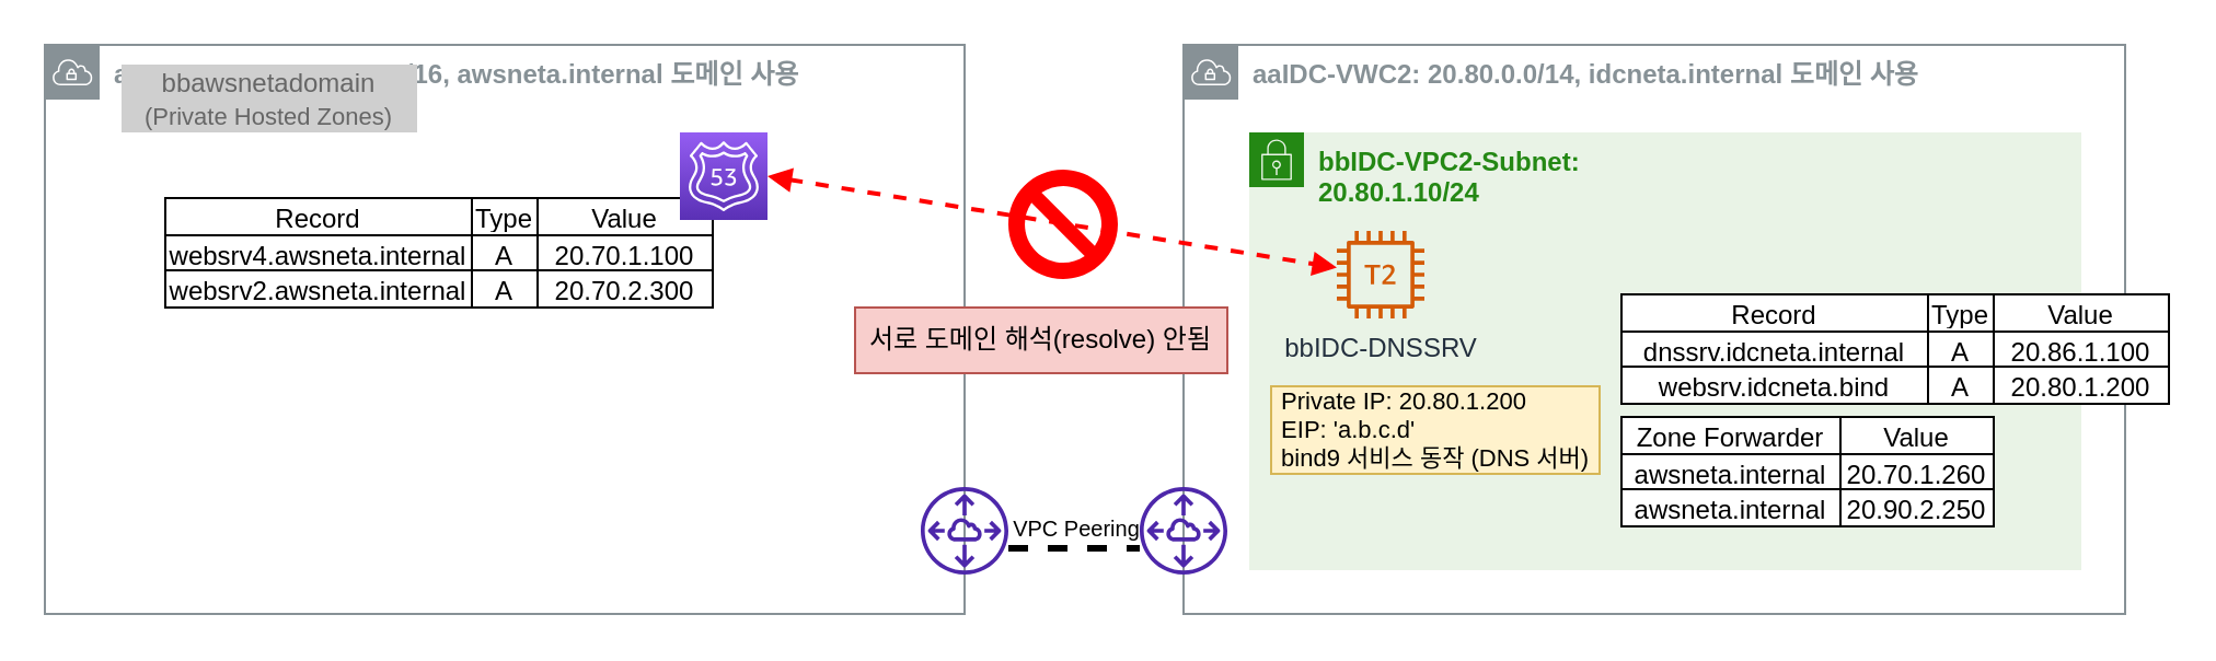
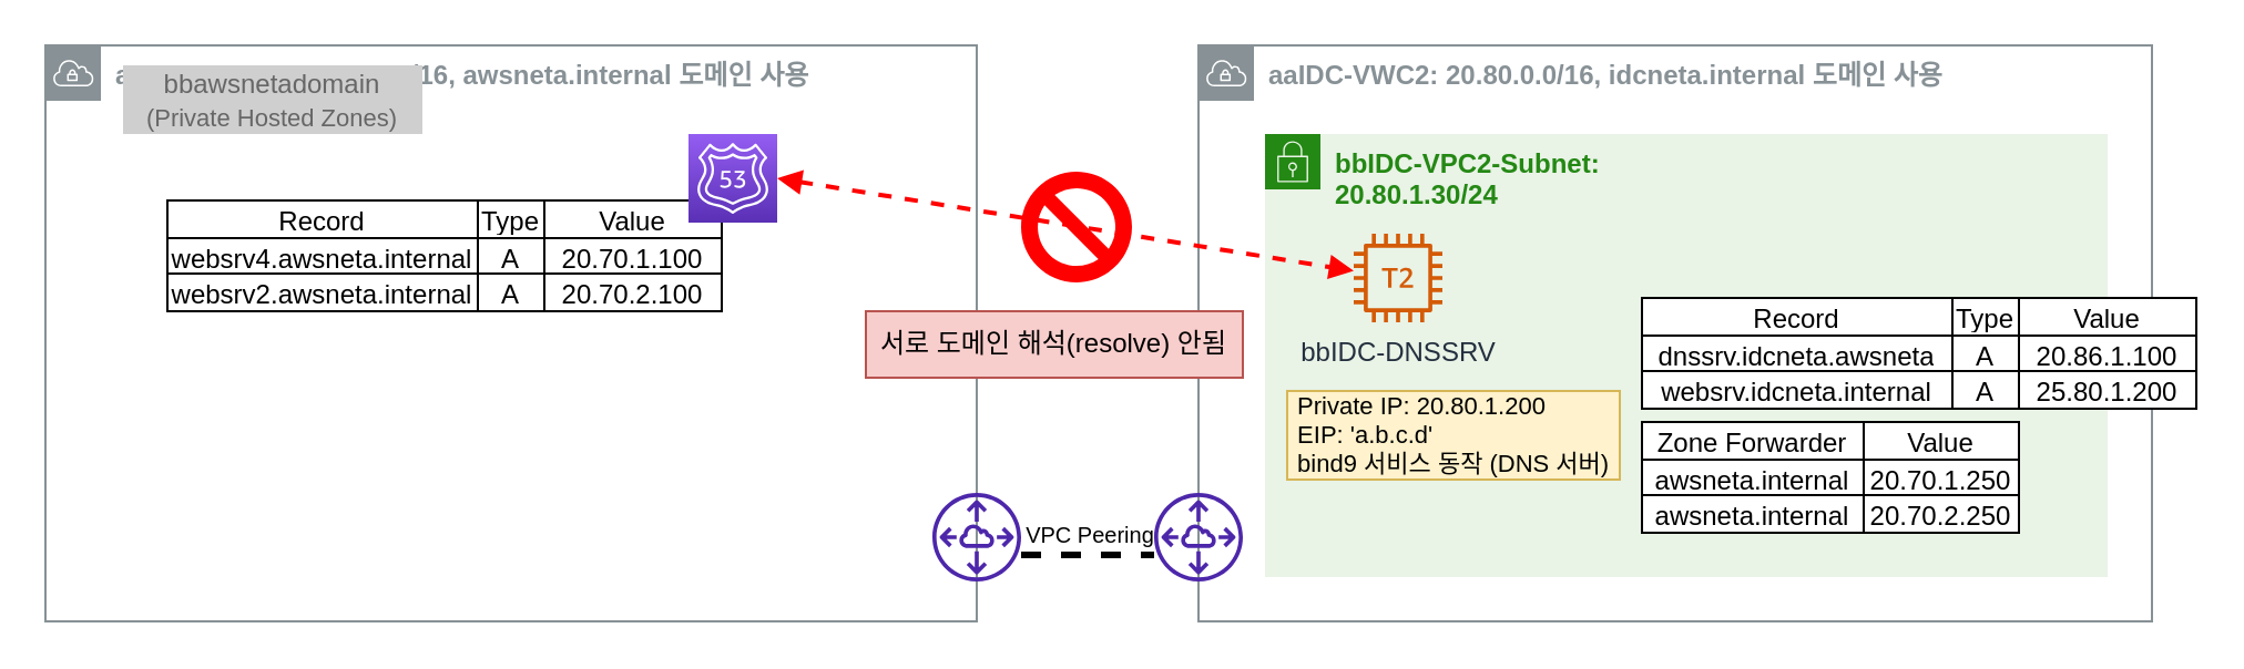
- <mxCell id="3" value="&lt;b&gt;aaIDC-VWC2: 20.80.0.0/14, idcneta.internal 도메인 사용&lt;/b&gt;" style="sketch=0;outlineConnect=0;gradientColor=none;html=1;whiteSpace=wrap;fontSize=12;fontStyle=0;shape=mxgraph.aws4.group;grIcon=mxgraph.aws4.group_vpc;strokeColor=#879196;fillColor=none;verticalAlign=top;align=left;spacingLeft=30;fontColor=#879196;dashed=0;" vertex="1" parent="1"><mxGeometry x="540" y="20" width="430" height="260" as="geometry" /></mxCell>
+ <mxCell id="3" value="&lt;b&gt;aaIDC-VWC2: 20.80.0.0/16, idcneta.internal 도메인 사용&lt;/b&gt;" style="sketch=0;outlineConnect=0;gradientColor=none;html=1;whiteSpace=wrap;fontSize=12;fontStyle=0;shape=mxgraph.aws4.group;grIcon=mxgraph.aws4.group_vpc;strokeColor=#879196;fillColor=none;verticalAlign=top;align=left;spacingLeft=30;fontColor=#879196;dashed=0;" vertex="1" parent="1"><mxGeometry x="540" y="20" width="430" height="260" as="geometry" /></mxCell>
- <mxCell id="4" value="&lt;b&gt;bbIDC-VPC2-Subnet: &lt;br&gt;20.80.1.10/24&lt;/b&gt;" style="points=[[0,0],[0.25,0],[0.5,0],[0.75,0],[1,0],[1,0.25],[1,0.5],[1,0.75],[1,1],[0.75,1],[0.5,1],[0.25,1],[0,1],[0,0.75],[0,0.5],[0,0.25]];outlineConnect=0;gradientColor=none;html=1;whiteSpace=wrap;fontSize=12;fontStyle=0;container=1;pointerEvents=0;collapsible=0;recursiveResize=0;shape=mxgraph.aws4.group;grIcon=mxgraph.aws4.group_security_group;grStroke=0;strokeColor=#248814;fillColor=#E9F3E6;verticalAlign=top;align=left;spacingLeft=30;fontColor=#248814;dashed=0;" vertex="1" parent="1"><mxGeometry x="570" y="60" width="380" height="200" as="geometry" /></mxCell>
+ <mxCell id="4" value="&lt;b&gt;bbIDC-VPC2-Subnet: &lt;br&gt;20.80.1.30/24&lt;/b&gt;" style="points=[[0,0],[0.25,0],[0.5,0],[0.75,0],[1,0],[1,0.25],[1,0.5],[1,0.75],[1,1],[0.75,1],[0.5,1],[0.25,1],[0,1],[0,0.75],[0,0.5],[0,0.25]];outlineConnect=0;gradientColor=none;html=1;whiteSpace=wrap;fontSize=12;fontStyle=0;container=1;pointerEvents=0;collapsible=0;recursiveResize=0;shape=mxgraph.aws4.group;grIcon=mxgraph.aws4.group_security_group;grStroke=0;strokeColor=#248814;fillColor=#E9F3E6;verticalAlign=top;align=left;spacingLeft=30;fontColor=#248814;dashed=0;" vertex="1" parent="1"><mxGeometry x="570" y="60" width="380" height="200" as="geometry" /></mxCell>
- <mxCell id="32" value="20.70.2.300" style="shape=partialRectangle;html=1;whiteSpace=wrap;connectable=0;strokeColor=inherit;overflow=hidden;fillColor=none;top=0;left=0;bottom=0;right=0;pointerEvents=1;" vertex="1" parent="29"><mxGeometry x="170" width="80" height="17" as="geometry"><mxRectangle width="80" height="17" as="alternateBounds" /></mxGeometry></mxCell>
+ <mxCell id="32" value="20.70.2.100" style="shape=partialRectangle;html=1;whiteSpace=wrap;connectable=0;strokeColor=inherit;overflow=hidden;fillColor=none;top=0;left=0;bottom=0;right=0;pointerEvents=1;" vertex="1" parent="29"><mxGeometry x="170" width="80" height="17" as="geometry"><mxRectangle width="80" height="17" as="alternateBounds" /></mxGeometry></mxCell>
- <mxCell id="13" value="dnssrv.idcneta.internal" style="shape=partialRectangle;html=1;whiteSpace=wrap;connectable=0;strokeColor=inherit;overflow=hidden;fillColor=none;top=0;left=0;bottom=0;right=0;pointerEvents=1;" vertex="1" parent="12"><mxGeometry width="140" height="16" as="geometry"><mxRectangle width="140" height="16" as="alternateBounds" /></mxGeometry></mxCell>
+ <mxCell id="13" value="dnssrv.idcneta.awsneta" style="shape=partialRectangle;html=1;whiteSpace=wrap;connectable=0;strokeColor=inherit;overflow=hidden;fillColor=none;top=0;left=0;bottom=0;right=0;pointerEvents=1;" vertex="1" parent="12"><mxGeometry width="140" height="16" as="geometry"><mxRectangle width="140" height="16" as="alternateBounds" /></mxGeometry></mxCell>
- <mxCell id="17" value="websrv.idcneta.bind" style="shape=partialRectangle;html=1;whiteSpace=wrap;connectable=0;strokeColor=inherit;overflow=hidden;fillColor=none;top=0;left=0;bottom=0;right=0;pointerEvents=1;" vertex="1" parent="16"><mxGeometry width="140" height="17" as="geometry"><mxRectangle width="140" height="17" as="alternateBounds" /></mxGeometry></mxCell>
+ <mxCell id="17" value="websrv.idcneta.internal" style="shape=partialRectangle;html=1;whiteSpace=wrap;connectable=0;strokeColor=inherit;overflow=hidden;fillColor=none;top=0;left=0;bottom=0;right=0;pointerEvents=1;" vertex="1" parent="16"><mxGeometry width="140" height="17" as="geometry"><mxRectangle width="140" height="17" as="alternateBounds" /></mxGeometry></mxCell>
- <mxCell id="19" value="20.80.1.200" style="shape=partialRectangle;html=1;whiteSpace=wrap;connectable=0;strokeColor=inherit;overflow=hidden;fillColor=none;top=0;left=0;bottom=0;right=0;pointerEvents=1;" vertex="1" parent="16"><mxGeometry x="170" width="80" height="17" as="geometry"><mxRectangle width="80" height="17" as="alternateBounds" /></mxGeometry></mxCell>
+ <mxCell id="19" value="25.80.1.200" style="shape=partialRectangle;html=1;whiteSpace=wrap;connectable=0;strokeColor=inherit;overflow=hidden;fillColor=none;top=0;left=0;bottom=0;right=0;pointerEvents=1;" vertex="1" parent="16"><mxGeometry x="170" width="80" height="17" as="geometry"><mxRectangle width="80" height="17" as="alternateBounds" /></mxGeometry></mxCell>
- <mxCell id="45" value="20.70.1.260" style="shape=partialRectangle;html=1;whiteSpace=wrap;connectable=0;strokeColor=inherit;overflow=hidden;fillColor=none;top=0;left=0;bottom=0;right=0;pointerEvents=1;" vertex="1" parent="43"><mxGeometry x="100" width="70" height="16" as="geometry"><mxRectangle width="70" height="16" as="alternateBounds" /></mxGeometry></mxCell>
+ <mxCell id="45" value="20.70.1.250" style="shape=partialRectangle;html=1;whiteSpace=wrap;connectable=0;strokeColor=inherit;overflow=hidden;fillColor=none;top=0;left=0;bottom=0;right=0;pointerEvents=1;" vertex="1" parent="43"><mxGeometry x="100" width="70" height="16" as="geometry"><mxRectangle width="70" height="16" as="alternateBounds" /></mxGeometry></mxCell>
- <mxCell id="48" value="20.90.2.250" style="shape=partialRectangle;html=1;whiteSpace=wrap;connectable=0;strokeColor=inherit;overflow=hidden;fillColor=none;top=0;left=0;bottom=0;right=0;pointerEvents=1;" vertex="1" parent="46"><mxGeometry x="100" width="70" height="17" as="geometry"><mxRectangle width="70" height="17" as="alternateBounds" /></mxGeometry></mxCell>
+ <mxCell id="48" value="20.70.2.250" style="shape=partialRectangle;html=1;whiteSpace=wrap;connectable=0;strokeColor=inherit;overflow=hidden;fillColor=none;top=0;left=0;bottom=0;right=0;pointerEvents=1;" vertex="1" parent="46"><mxGeometry x="100" width="70" height="17" as="geometry"><mxRectangle width="70" height="17" as="alternateBounds" /></mxGeometry></mxCell>
